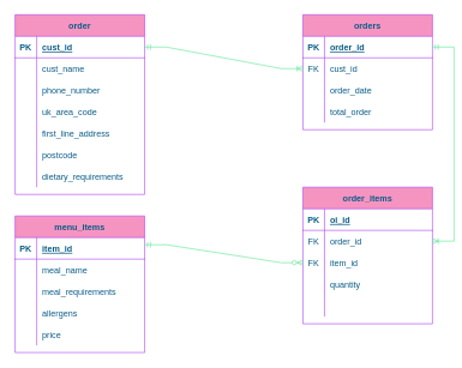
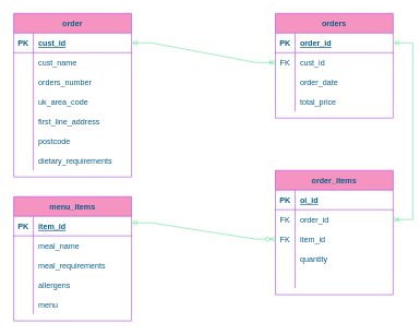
- <mxCell id="11" value="phone_number" style="shape=partialRectangle;connectable=0;fillColor=none;top=0;left=0;bottom=0;right=0;align=left;spacingLeft=6;overflow=hidden;strokeColor=#AF45ED;fontColor=#095C86;" vertex="1" parent="9"><mxGeometry x="30" width="150" height="30" as="geometry"><mxRectangle width="150" height="30" as="alternateBounds" /></mxGeometry></mxCell>
+ <mxCell id="11" value="orders_number" style="shape=partialRectangle;connectable=0;fillColor=none;top=0;left=0;bottom=0;right=0;align=left;spacingLeft=6;overflow=hidden;strokeColor=#AF45ED;fontColor=#095C86;" vertex="1" parent="9"><mxGeometry x="30" width="150" height="30" as="geometry"><mxRectangle width="150" height="30" as="alternateBounds" /></mxGeometry></mxCell>
- <mxCell id="68" value="total_order" style="shape=partialRectangle;connectable=0;fillColor=none;top=0;left=0;bottom=0;right=0;align=left;spacingLeft=6;overflow=hidden;strokeColor=#AF45ED;fontColor=#095C86;" vertex="1" parent="66"><mxGeometry x="30" width="150" height="30" as="geometry"><mxRectangle width="150" height="30" as="alternateBounds" /></mxGeometry></mxCell>
+ <mxCell id="68" value="total_price" style="shape=partialRectangle;connectable=0;fillColor=none;top=0;left=0;bottom=0;right=0;align=left;spacingLeft=6;overflow=hidden;strokeColor=#AF45ED;fontColor=#095C86;" vertex="1" parent="66"><mxGeometry x="30" width="150" height="30" as="geometry"><mxRectangle width="150" height="30" as="alternateBounds" /></mxGeometry></mxCell>
- <mxCell id="39" value="price" style="shape=partialRectangle;connectable=0;fillColor=none;top=0;left=0;bottom=0;right=0;align=left;spacingLeft=6;overflow=hidden;strokeColor=#AF45ED;fontColor=#095C86;" vertex="1" parent="37"><mxGeometry x="30" width="150" height="30" as="geometry"><mxRectangle width="150" height="30" as="alternateBounds" /></mxGeometry></mxCell>
+ <mxCell id="39" value="menu" style="shape=partialRectangle;connectable=0;fillColor=none;top=0;left=0;bottom=0;right=0;align=left;spacingLeft=6;overflow=hidden;strokeColor=#AF45ED;fontColor=#095C86;" vertex="1" parent="37"><mxGeometry x="30" width="150" height="30" as="geometry"><mxRectangle width="150" height="30" as="alternateBounds" /></mxGeometry></mxCell>
